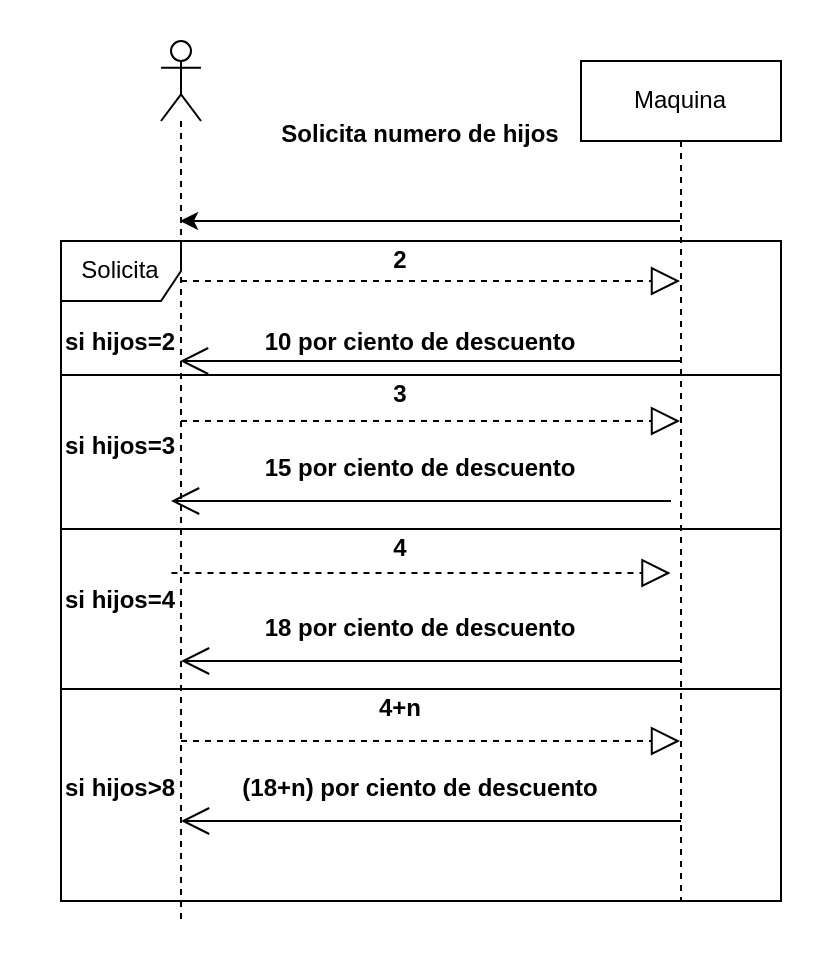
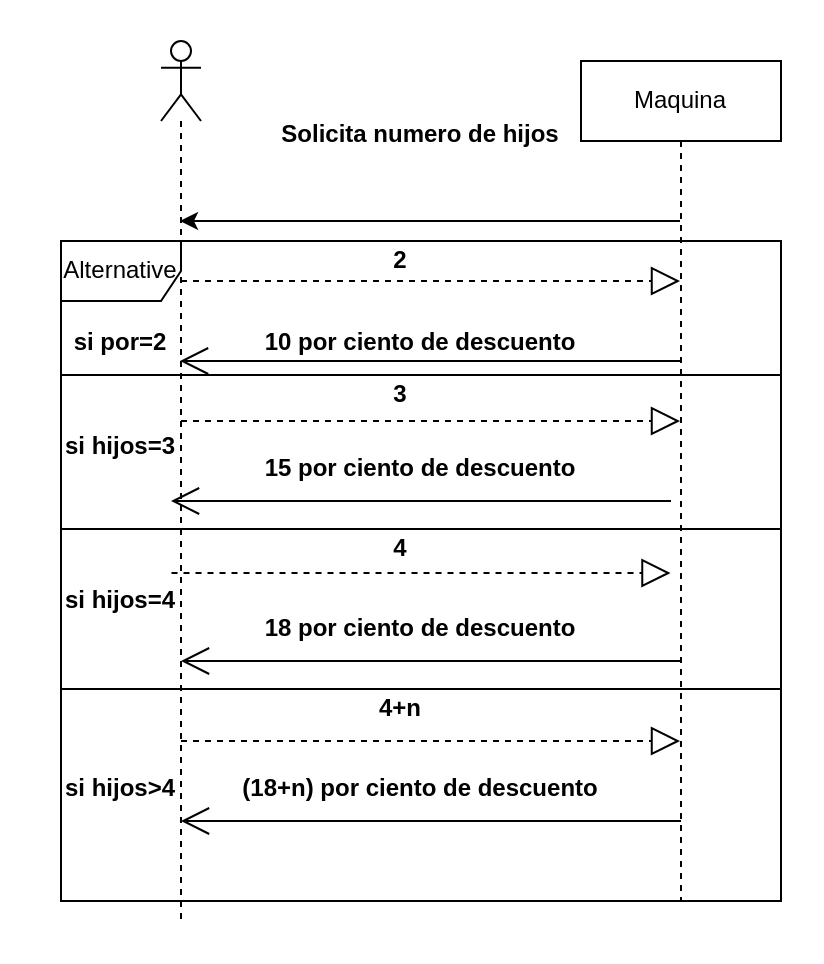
- <mxCell id="22" value="Solicita" style="shape=umlFrame;whiteSpace=wrap;html=1;" vertex="1" parent="1"><mxGeometry x="30" y="120" width="360" height="330" as="geometry" /></mxCell>
+ <mxCell id="22" value="Alternative" style="shape=umlFrame;whiteSpace=wrap;html=1;" vertex="1" parent="1"><mxGeometry x="30" y="120" width="360" height="330" as="geometry" /></mxCell>
- <mxCell id="26" value="si hijos=2" style="text;align=center;fontStyle=1;verticalAlign=middle;spacingLeft=3;spacingRight=3;strokeColor=none;rotatable=0;points=[[0,0.5],[1,0.5]];portConstraint=eastwest;" vertex="1" parent="1"><mxGeometry x="20" y="157" width="80" height="26" as="geometry" /></mxCell>
+ <mxCell id="26" value="si por=2" style="text;align=center;fontStyle=1;verticalAlign=middle;spacingLeft=3;spacingRight=3;strokeColor=none;rotatable=0;points=[[0,0.5],[1,0.5]];portConstraint=eastwest;" vertex="1" parent="1"><mxGeometry x="20" y="157" width="80" height="26" as="geometry" /></mxCell>
- <mxCell id="29" value="si hijos&gt;8" style="text;align=center;fontStyle=1;verticalAlign=middle;spacingLeft=3;spacingRight=3;strokeColor=none;rotatable=0;points=[[0,0.5],[1,0.5]];portConstraint=eastwest;" vertex="1" parent="1"><mxGeometry x="20" y="380" width="80" height="26" as="geometry" /></mxCell>
+ <mxCell id="29" value="si hijos&gt;4" style="text;align=center;fontStyle=1;verticalAlign=middle;spacingLeft=3;spacingRight=3;strokeColor=none;rotatable=0;points=[[0,0.5],[1,0.5]];portConstraint=eastwest;" vertex="1" parent="1"><mxGeometry x="20" y="380" width="80" height="26" as="geometry" /></mxCell>
